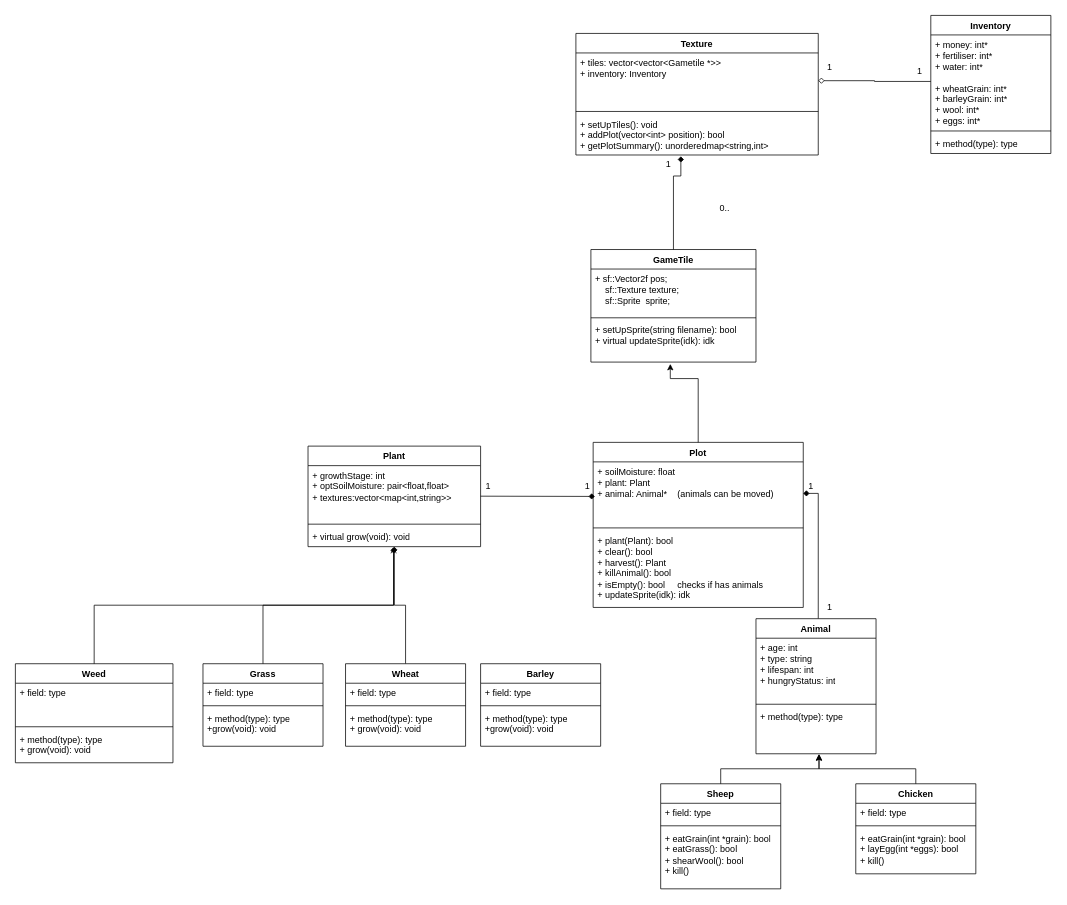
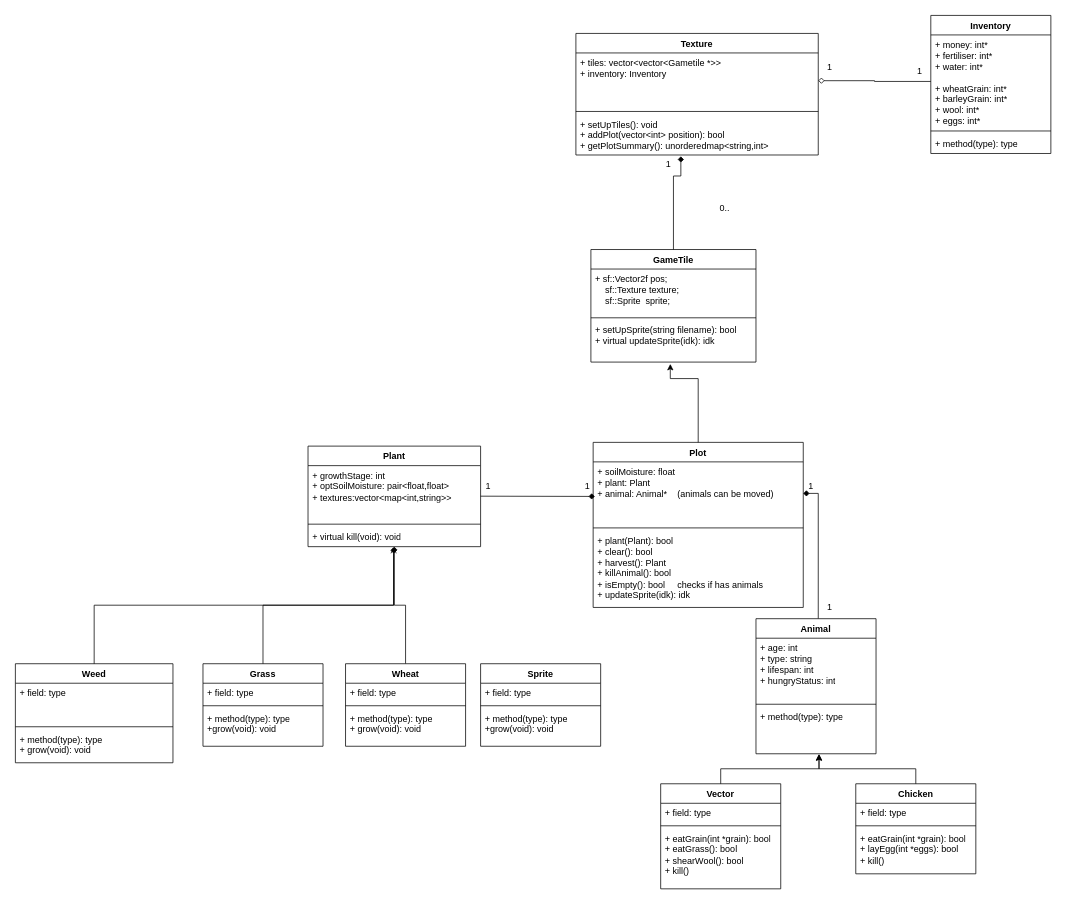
- <mxCell id="5" value="+ virtual grow(void): void" style="text;strokeColor=none;fillColor=none;align=left;verticalAlign=top;spacingLeft=4;spacingRight=4;overflow=hidden;rotatable=0;points=[[0,0.5],[1,0.5]];portConstraint=eastwest;whiteSpace=wrap;html=1;" vertex="1" parent="2"><mxGeometry y="108" width="230" height="26" as="geometry" /></mxCell>
+ <mxCell id="5" value="+ virtual kill(void): void" style="text;strokeColor=none;fillColor=none;align=left;verticalAlign=top;spacingLeft=4;spacingRight=4;overflow=hidden;rotatable=0;points=[[0,0.5],[1,0.5]];portConstraint=eastwest;whiteSpace=wrap;html=1;" vertex="1" parent="2"><mxGeometry y="108" width="230" height="26" as="geometry" /></mxCell>
- <mxCell id="16" value="Barley" style="swimlane;fontStyle=1;align=center;verticalAlign=top;childLayout=stackLayout;horizontal=1;startSize=26;horizontalStack=0;resizeParent=1;resizeParentMax=0;resizeLast=0;collapsible=1;marginBottom=0;whiteSpace=wrap;html=1;" vertex="1" parent="1"><mxGeometry x="640" y="884" width="160" height="110" as="geometry" /></mxCell>
+ <mxCell id="16" value="Sprite" style="swimlane;fontStyle=1;align=center;verticalAlign=top;childLayout=stackLayout;horizontal=1;startSize=26;horizontalStack=0;resizeParent=1;resizeParentMax=0;resizeLast=0;collapsible=1;marginBottom=0;whiteSpace=wrap;html=1;" vertex="1" parent="1"><mxGeometry x="640" y="884" width="160" height="110" as="geometry" /></mxCell>
- <mxCell id="40" value="Sheep" style="swimlane;fontStyle=1;align=center;verticalAlign=top;childLayout=stackLayout;horizontal=1;startSize=26;horizontalStack=0;resizeParent=1;resizeParentMax=0;resizeLast=0;collapsible=1;marginBottom=0;whiteSpace=wrap;html=1;" vertex="1" parent="1"><mxGeometry x="880" y="1044" width="160" height="140" as="geometry" /></mxCell>
+ <mxCell id="40" value="Vector" style="swimlane;fontStyle=1;align=center;verticalAlign=top;childLayout=stackLayout;horizontal=1;startSize=26;horizontalStack=0;resizeParent=1;resizeParentMax=0;resizeLast=0;collapsible=1;marginBottom=0;whiteSpace=wrap;html=1;" vertex="1" parent="1"><mxGeometry x="880" y="1044" width="160" height="140" as="geometry" /></mxCell>
